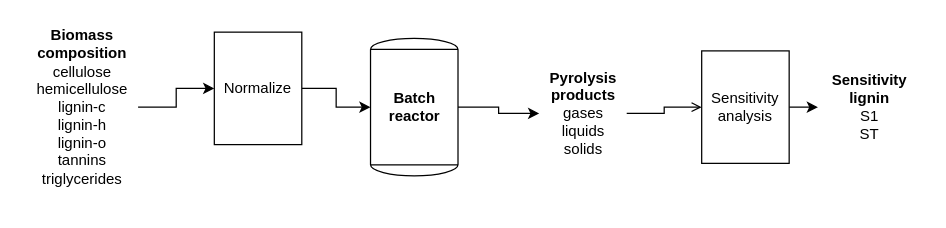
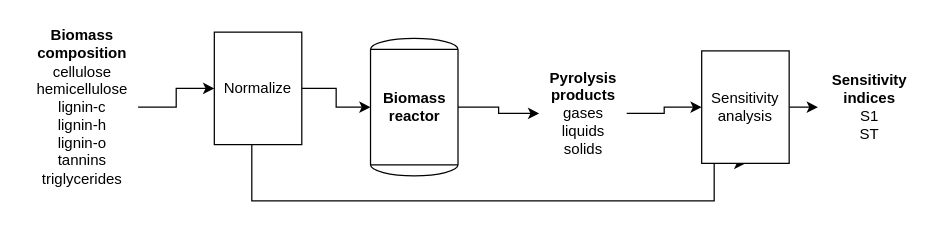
- <mxCell id="3" value="&lt;b&gt;Batch&lt;br&gt;reactor&lt;/b&gt;" style="shape=mxgraph.pid.vessels.tank;html=1;pointerEvents=1;align=center;verticalLabelPosition=middle;verticalAlign=middle;dashed=0;labelPosition=center;" vertex="1" parent="1"><mxGeometry x="296" y="30" width="70" height="110" as="geometry" /></mxCell>
+ <mxCell id="3" value="&lt;b&gt;Biomass&lt;br&gt;reactor&lt;/b&gt;" style="shape=mxgraph.pid.vessels.tank;html=1;pointerEvents=1;align=center;verticalLabelPosition=middle;verticalAlign=middle;dashed=0;labelPosition=center;" vertex="1" parent="1"><mxGeometry x="296" y="30" width="70" height="110" as="geometry" /></mxCell>
- <mxCell id="5" style="edgeStyle=orthogonalEdgeStyle;rounded=0;orthogonalLoop=1;jettySize=auto;html=1;entryX=0;entryY=0.5;entryDx=0;entryDy=0;startArrow=none;startFill=0;endArrow=open;endFill=1;" edge="1" parent="1" source="6" target="12"><mxGeometry relative="1" as="geometry" /></mxCell>
+ <mxCell id="5" style="edgeStyle=orthogonalEdgeStyle;rounded=0;orthogonalLoop=1;jettySize=auto;html=1;entryX=0;entryY=0.5;entryDx=0;entryDy=0;startArrow=none;startFill=0;endArrow=classic;endFill=1;" edge="1" parent="1" source="6" target="12"><mxGeometry relative="1" as="geometry" /></mxCell>
- <mxCell id="13" value="&lt;b&gt;Sensitivity&lt;br&gt;lignin&lt;/b&gt;&lt;br&gt;S1&lt;br&gt;ST" style="text;html=1;align=center;verticalAlign=middle;resizable=0;points=[];autosize=1;" vertex="1" parent="1"><mxGeometry x="655" y="55" width="80" height="60" as="geometry" /></mxCell>
+ <mxCell id="13" value="&lt;b&gt;Sensitivity&lt;br&gt;indices&lt;/b&gt;&lt;br&gt;S1&lt;br&gt;ST" style="text;html=1;align=center;verticalAlign=middle;resizable=0;points=[];autosize=1;" vertex="1" parent="1"><mxGeometry x="655" y="55" width="80" height="60" as="geometry" /></mxCell>
+ <mxCell id="9" style="edgeStyle=orthogonalEdgeStyle;rounded=0;orthogonalLoop=1;jettySize=auto;html=1;entryX=0.5;entryY=1;entryDx=0;entryDy=0;startArrow=none;startFill=0;endArrow=classic;endFill=1;" edge="1" parent="1" source="10" target="12"><mxGeometry relative="1" as="geometry"><Array as="points"><mxPoint x="201" y="160" /><mxPoint x="571" y="160" /></Array></mxGeometry></mxCell>
